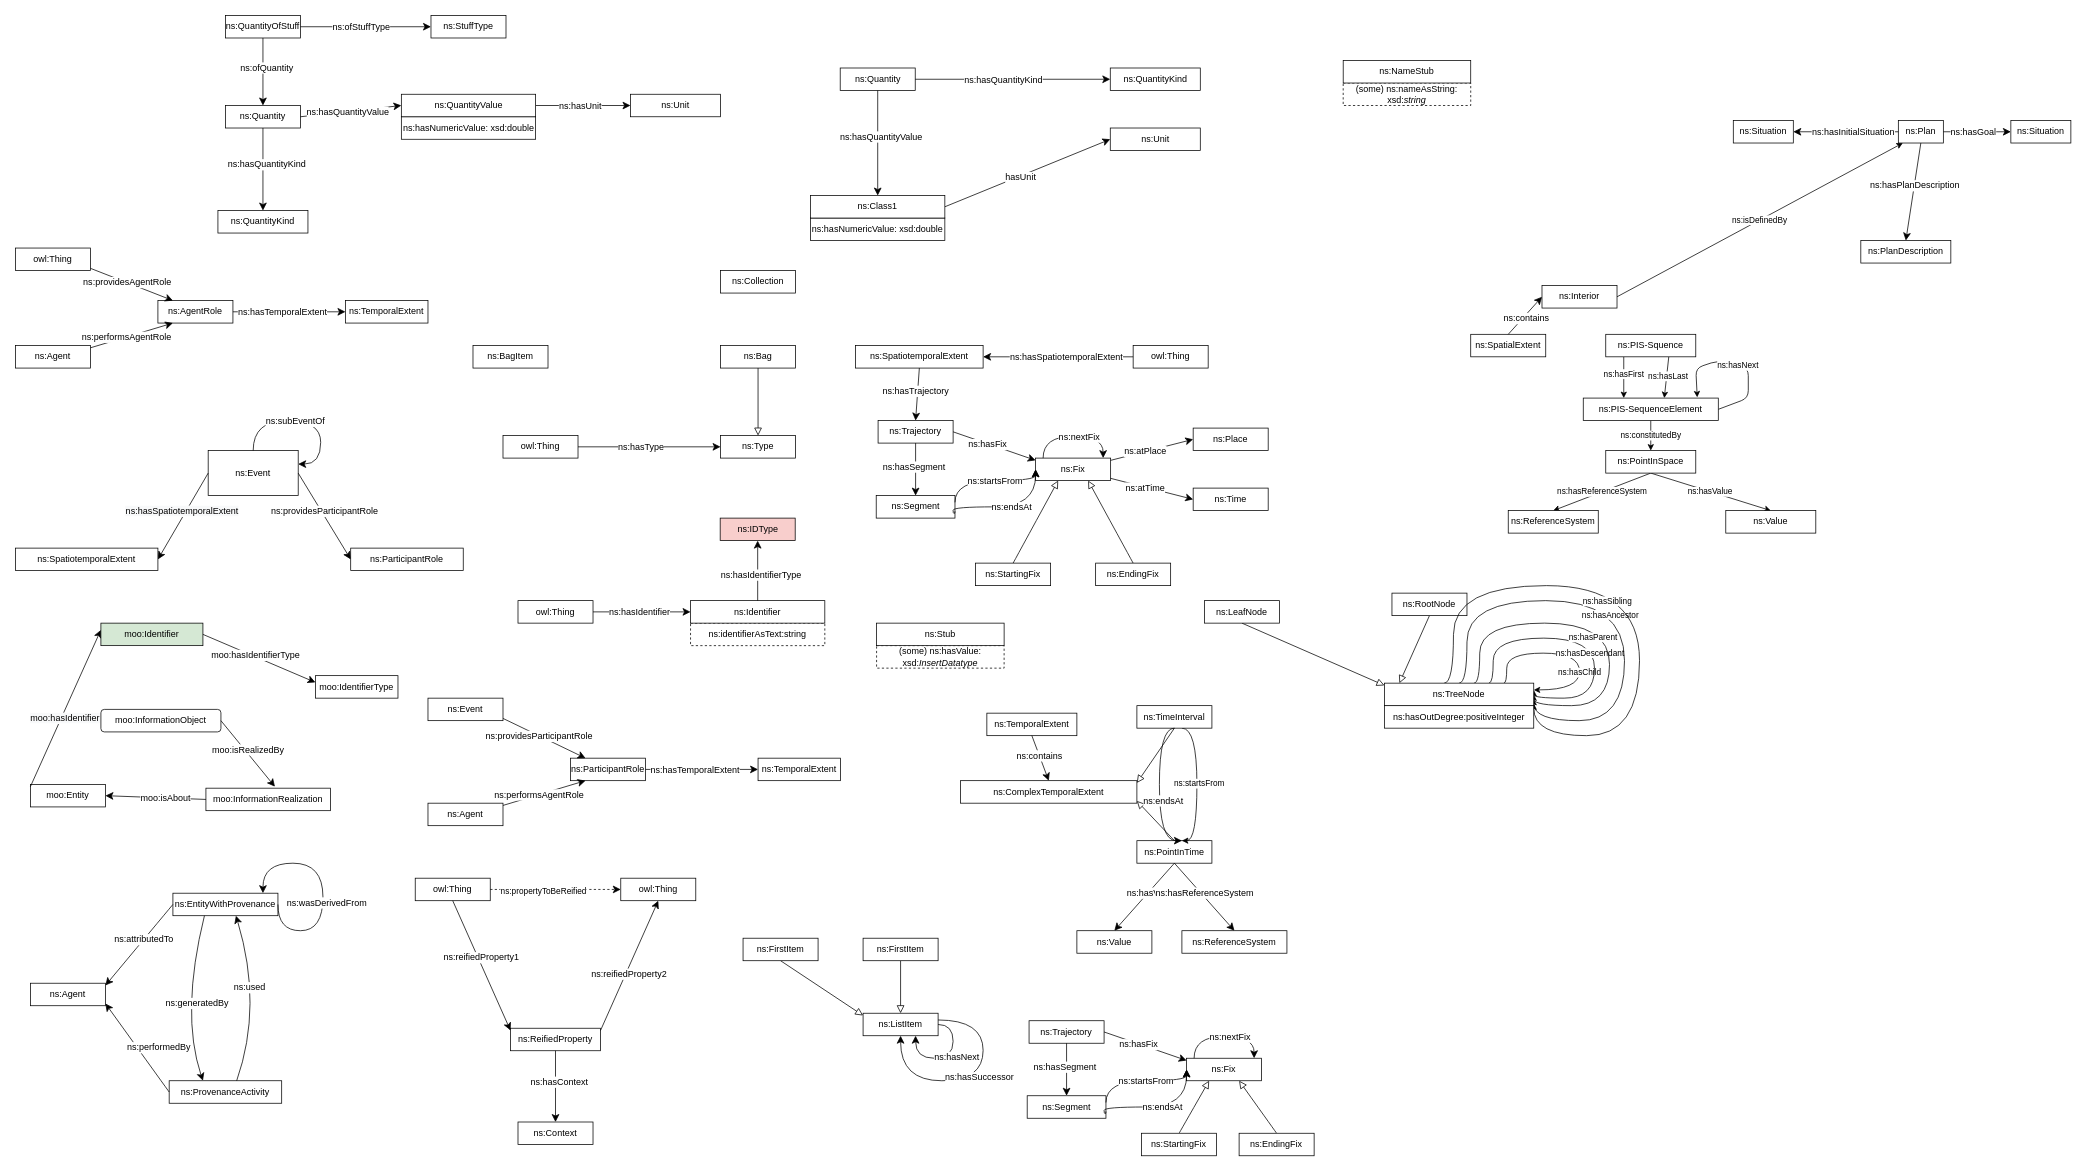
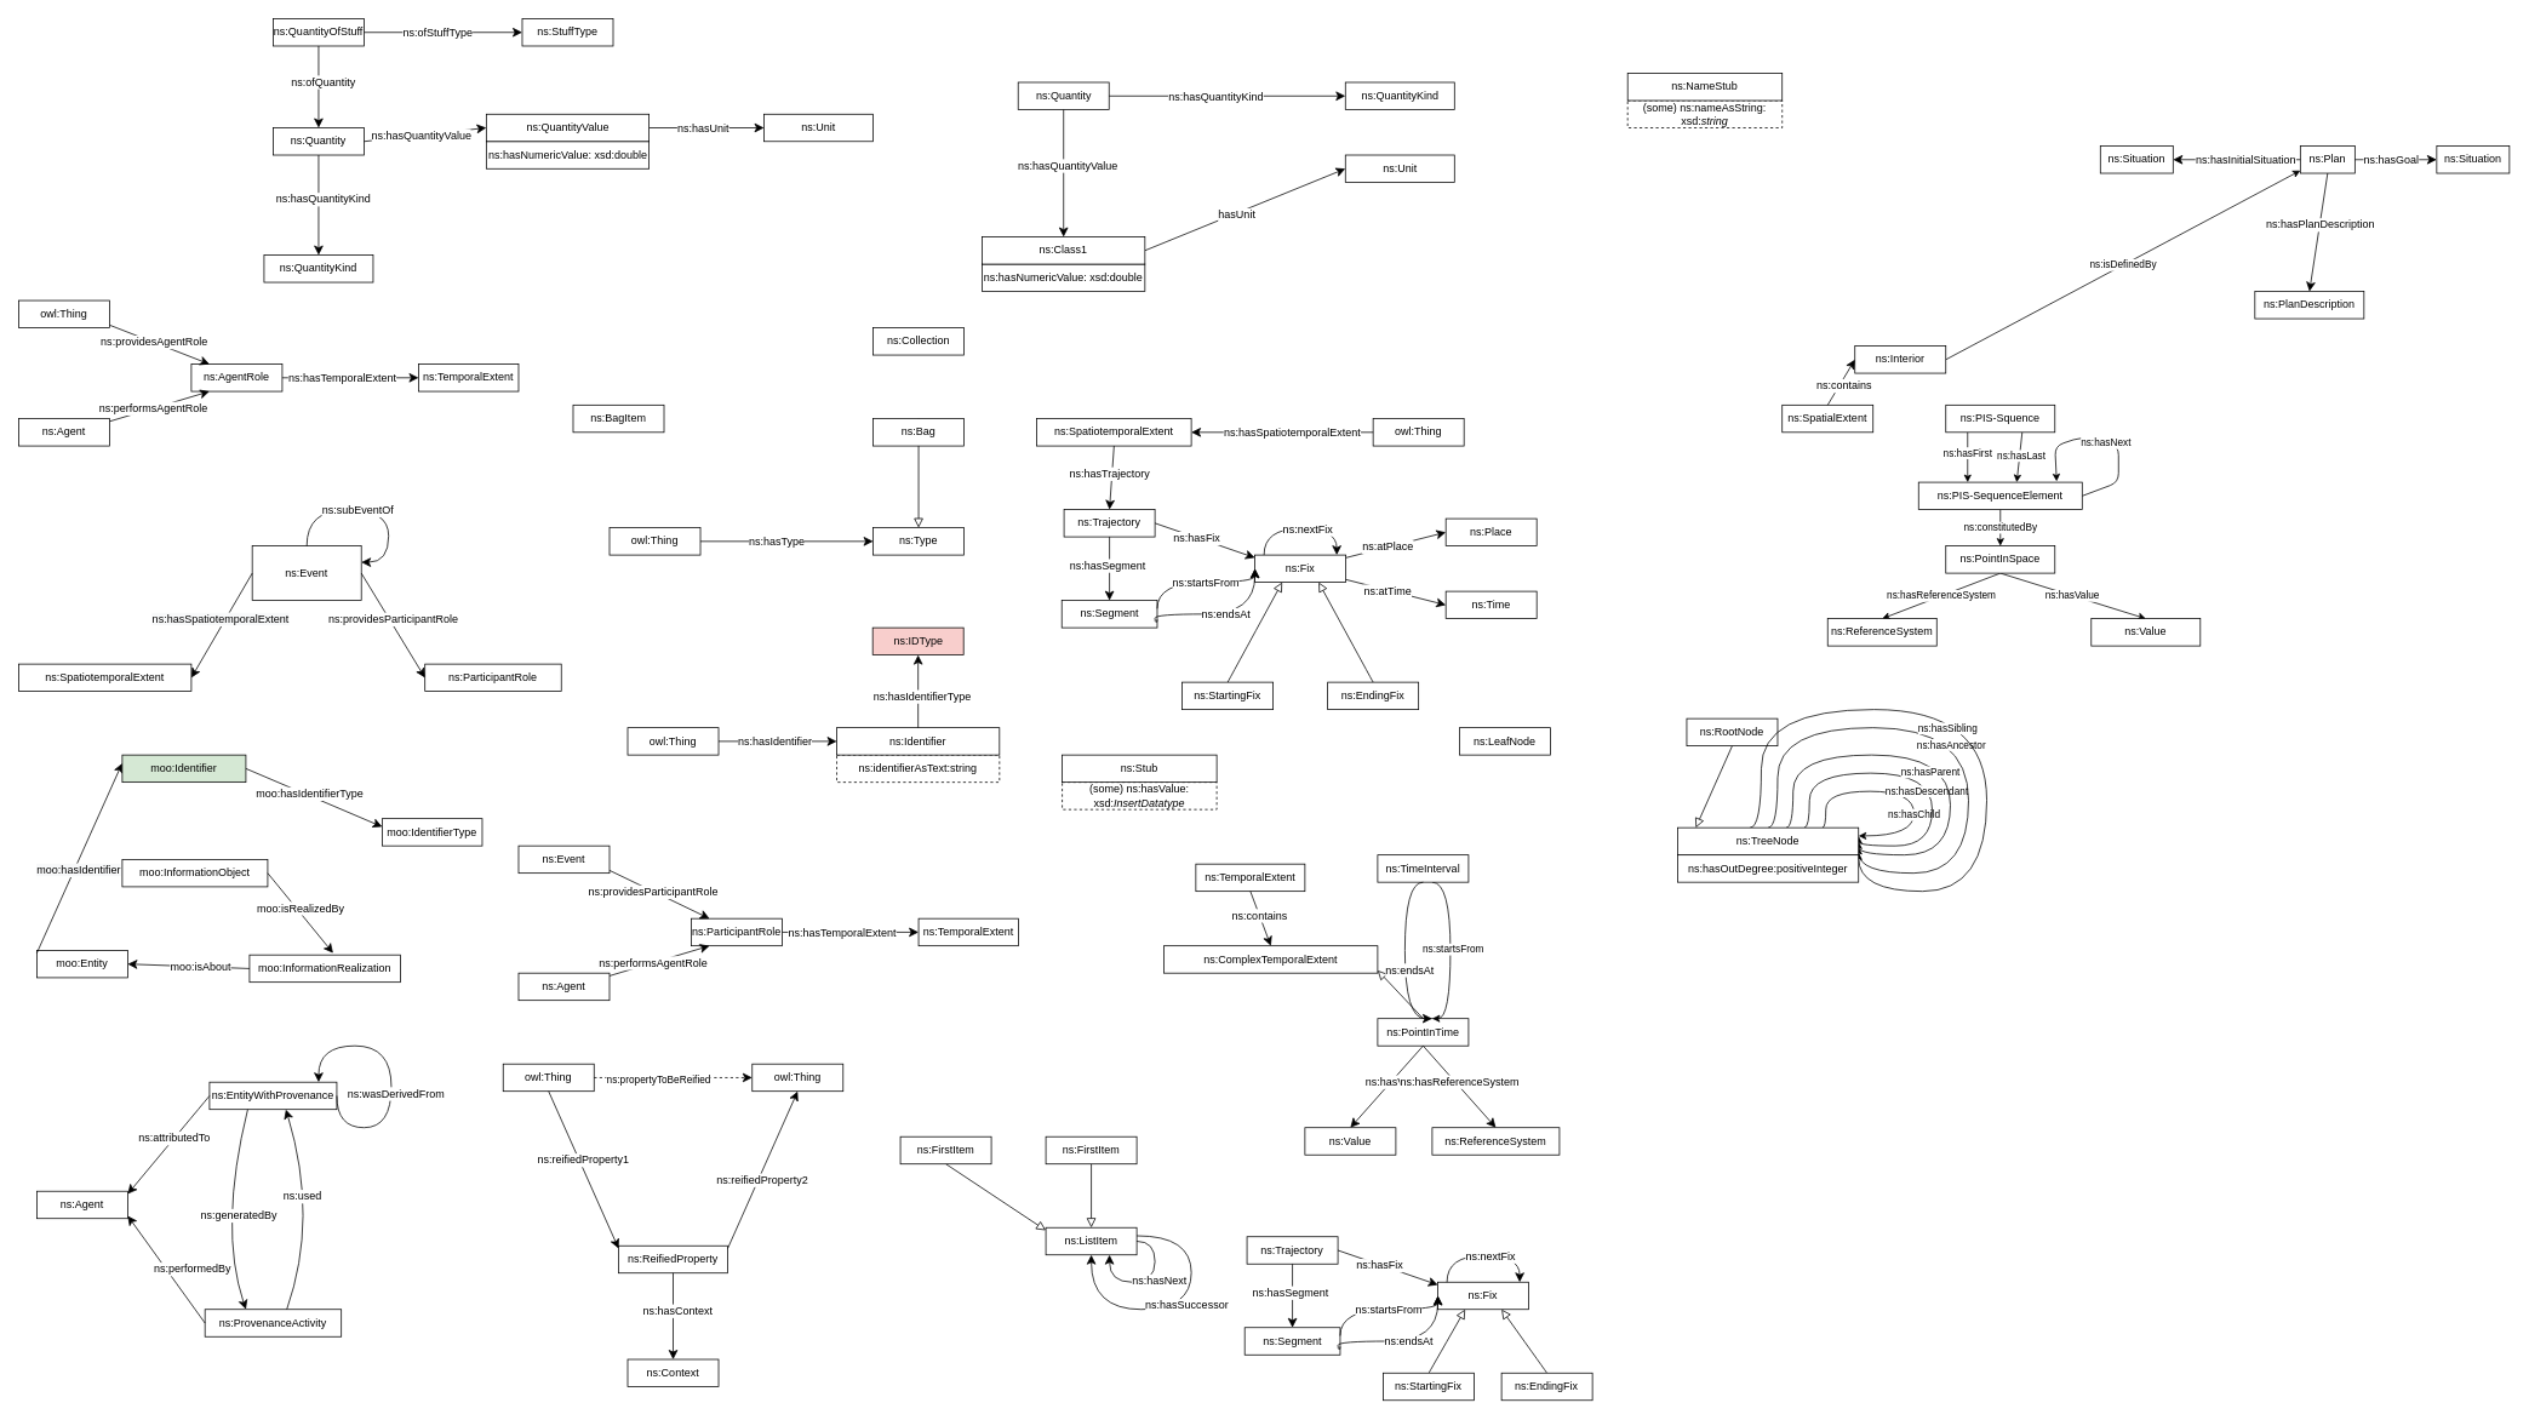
- <mxCell id="205" value="ns:Interior" style="rounded=0;whiteSpace=wrap;html=1;snapToPoint=1;points=[[0.1,0],[0.2,0],[0.3,0],[0.4,0],[0.5,0],[0.6,0],[0.7,0],[0.8,0],[0.9,0],[0,0.1],[0,0.3],[0,0.5],[0,0.7],[0,0.9],[0.1,1],[0.2,1],[0.3,1],[0.4,1],[0.5,1],[0.6,1],[0.7,1],[0.8,1],[0.9,1],[1,0.1],[1,0.3],[1,0.5],[1,0.7],[1,0.9]];" vertex="1" parent="1"><mxGeometry x="2055" y="380" width="100" height="30" as="geometry" /></mxCell>
+ <mxCell id="205" value="ns:Interior" style="rounded=0;whiteSpace=wrap;html=1;snapToPoint=1;points=[[0.1,0],[0.2,0],[0.3,0],[0.4,0],[0.5,0],[0.6,0],[0.7,0],[0.8,0],[0.9,0],[0,0.1],[0,0.3],[0,0.5],[0,0.7],[0,0.9],[0.1,1],[0.2,1],[0.3,1],[0.4,1],[0.5,1],[0.6,1],[0.7,1],[0.8,1],[0.9,1],[1,0.1],[1,0.3],[1,0.5],[1,0.7],[1,0.9]];" vertex="1" parent="1"><mxGeometry x="2040" y="380" width="100" height="30" as="geometry" /></mxCell>
- <mxCell id="15" value="ns:BagItem" style="rounded=0;whiteSpace=wrap;html=1;snapToPoint=1;points=[[0.1,0],[0.2,0],[0.3,0],[0.4,0],[0.5,0],[0.6,0],[0.7,0],[0.8,0],[0.9,0],[0,0.1],[0,0.3],[0,0.5],[0,0.7],[0,0.9],[0.1,1],[0.2,1],[0.3,1],[0.4,1],[0.5,1],[0.6,1],[0.7,1],[0.8,1],[0.9,1],[1,0.1],[1,0.3],[1,0.5],[1,0.7],[1,0.9]];" parent="1" vertex="1"><mxGeometry x="630" y="460" width="100" height="30" as="geometry" /></mxCell>
+ <mxCell id="15" value="ns:BagItem" style="rounded=0;whiteSpace=wrap;html=1;snapToPoint=1;points=[[0.1,0],[0.2,0],[0.3,0],[0.4,0],[0.5,0],[0.6,0],[0.7,0],[0.8,0],[0.9,0],[0,0.1],[0,0.3],[0,0.5],[0,0.7],[0,0.9],[0.1,1],[0.2,1],[0.3,1],[0.4,1],[0.5,1],[0.6,1],[0.7,1],[0.8,1],[0.9,1],[1,0.1],[1,0.3],[1,0.5],[1,0.7],[1,0.9]];" parent="1" vertex="1"><mxGeometry x="630" y="445" width="100" height="30" as="geometry" /></mxCell>
- <mxCell id="160" value="" style="endArrow=block;html=1;fontColor=#000099;endFill=0;entryX=0;entryY=0.1;entryDx=0;entryDy=0;endSize=8;arcSize=0;exitX=0.5;exitY=1;exitDx=0;exitDy=0;rounded=0;" parent="1" source="161" target="175" edge="1"><mxGeometry width="50" height="50" relative="1" as="geometry"><mxPoint x="1885" y="840" as="sourcePoint" /><mxPoint x="1865" y="913" as="targetPoint" /></mxGeometry></mxCell>
- <mxCell id="38" value="moo:InformationObject" style="whiteSpace=wrap;html=1;snapToPoint=1;points=[[0.1,0],[0.2,0],[0.3,0],[0.4,0],[0.5,0],[0.6,0],[0.7,0],[0.8,0],[0.9,0],[0,0.1],[0,0.3],[0,0.5],[0,0.7],[0,0.9],[0.1,1],[0.2,1],[0.3,1],[0.4,1],[0.5,1],[0.6,1],[0.7,1],[0.8,1],[0.9,1],[1,0.1],[1,0.3],[1,0.5],[1,0.7],[1,0.9]];rounded=1;" parent="1" vertex="1"><mxGeometry x="134" y="945" width="160" height="30" as="geometry" /></mxCell>
+ <mxCell id="38" value="moo:InformationObject" style="rounded=0;whiteSpace=wrap;html=1;snapToPoint=1;points=[[0.1,0],[0.2,0],[0.3,0],[0.4,0],[0.5,0],[0.6,0],[0.7,0],[0.8,0],[0.9,0],[0,0.1],[0,0.3],[0,0.5],[0,0.7],[0,0.9],[0.1,1],[0.2,1],[0.3,1],[0.4,1],[0.5,1],[0.6,1],[0.7,1],[0.8,1],[0.9,1],[1,0.1],[1,0.3],[1,0.5],[1,0.7],[1,0.9]];" parent="1" vertex="1"><mxGeometry x="134" y="945" width="160" height="30" as="geometry" /></mxCell>
- <mxCell id="129" value="" style="endArrow=block;html=1;fontColor=#000099;exitX=0.5;exitY=1;exitDx=0;exitDy=0;endFill=0;entryX=1;entryY=0.1;entryDx=0;entryDy=0;endSize=8;arcSize=0;rounded=0;" parent="1" source="133" target="125" edge="1"><mxGeometry width="50" height="50" relative="1" as="geometry"><mxPoint x="1320" y="940" as="sourcePoint" /><mxPoint x="1478" y="940" as="targetPoint" /></mxGeometry></mxCell>
